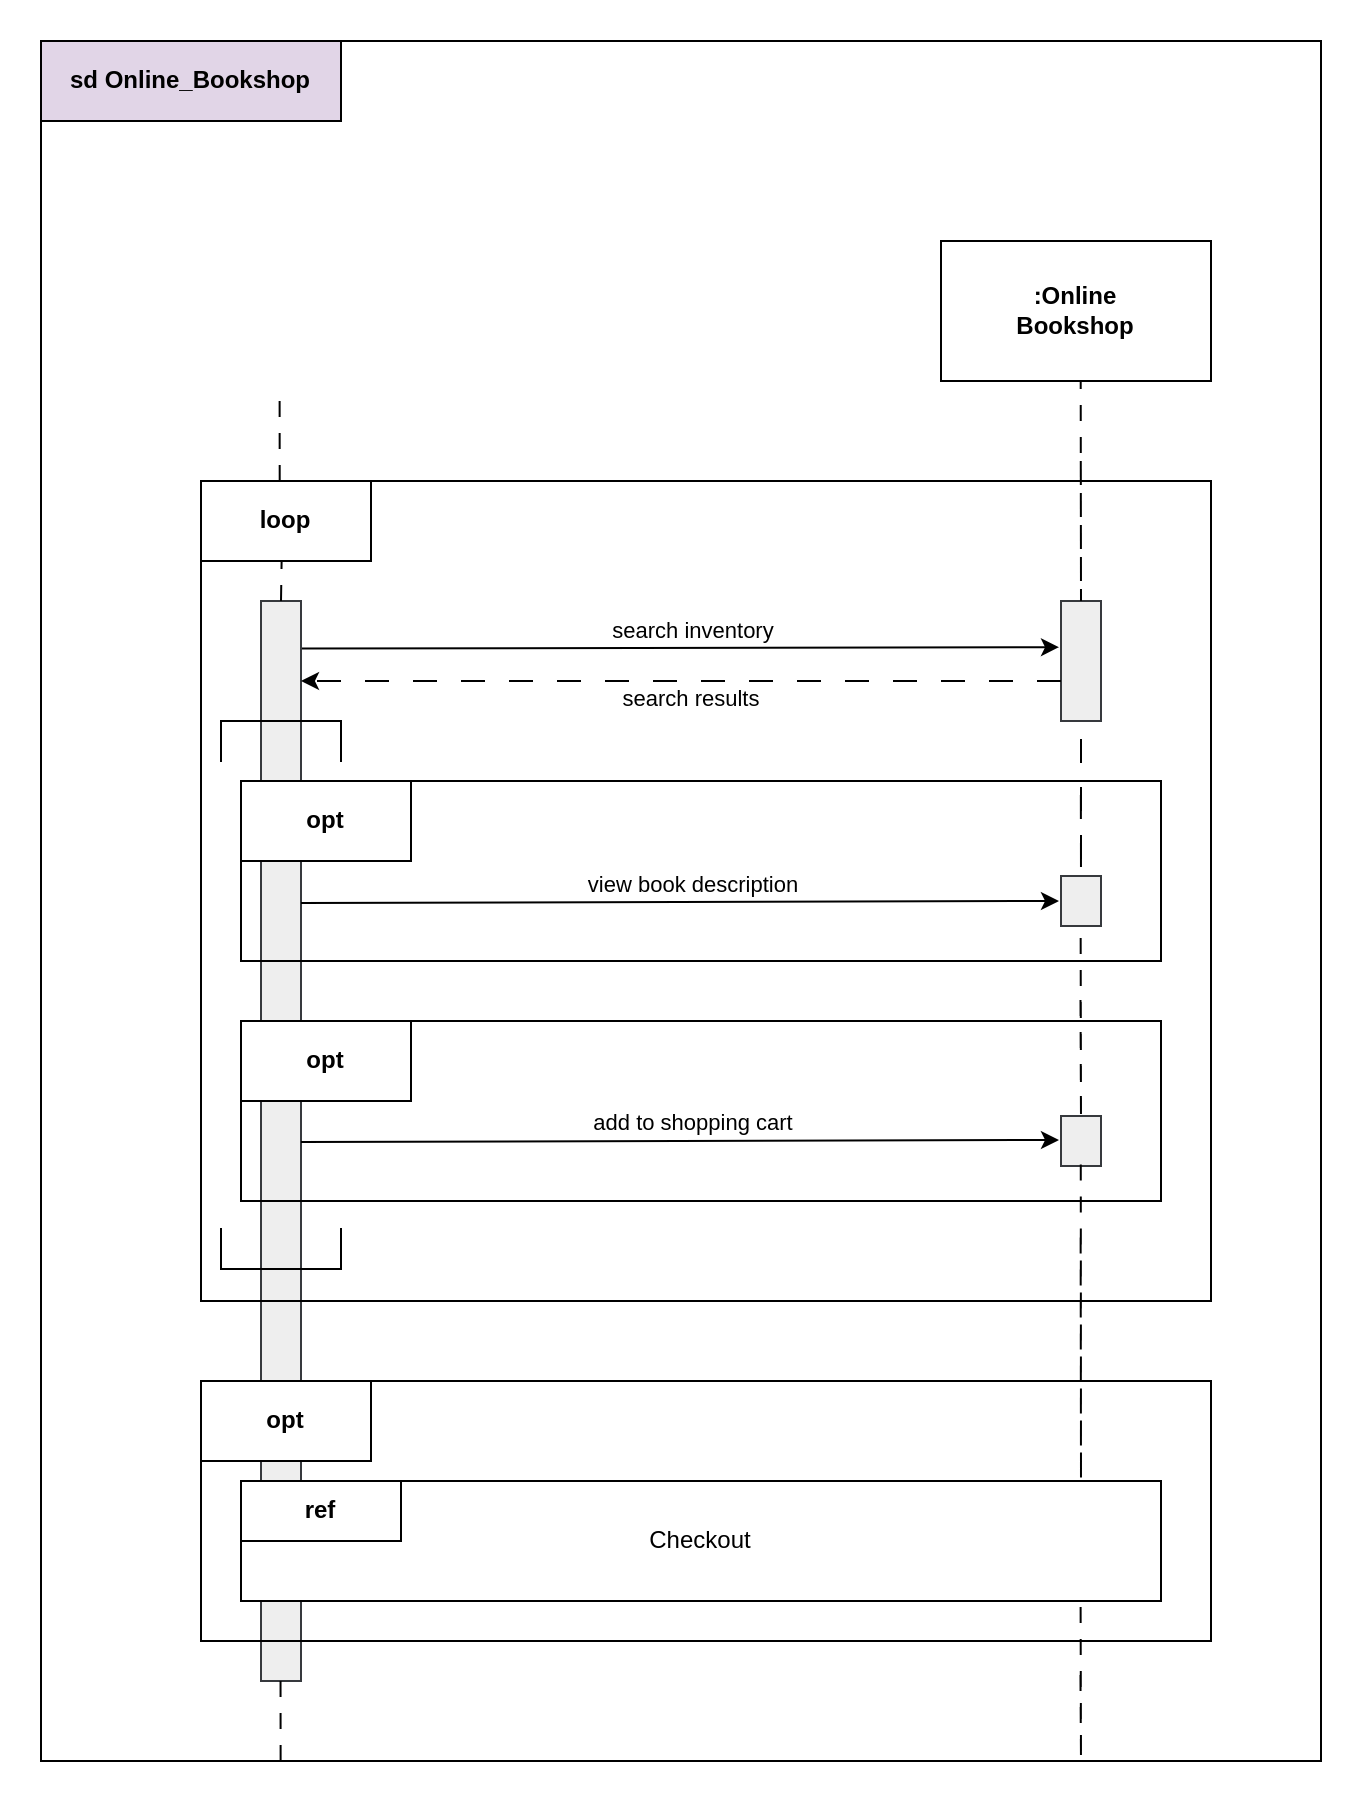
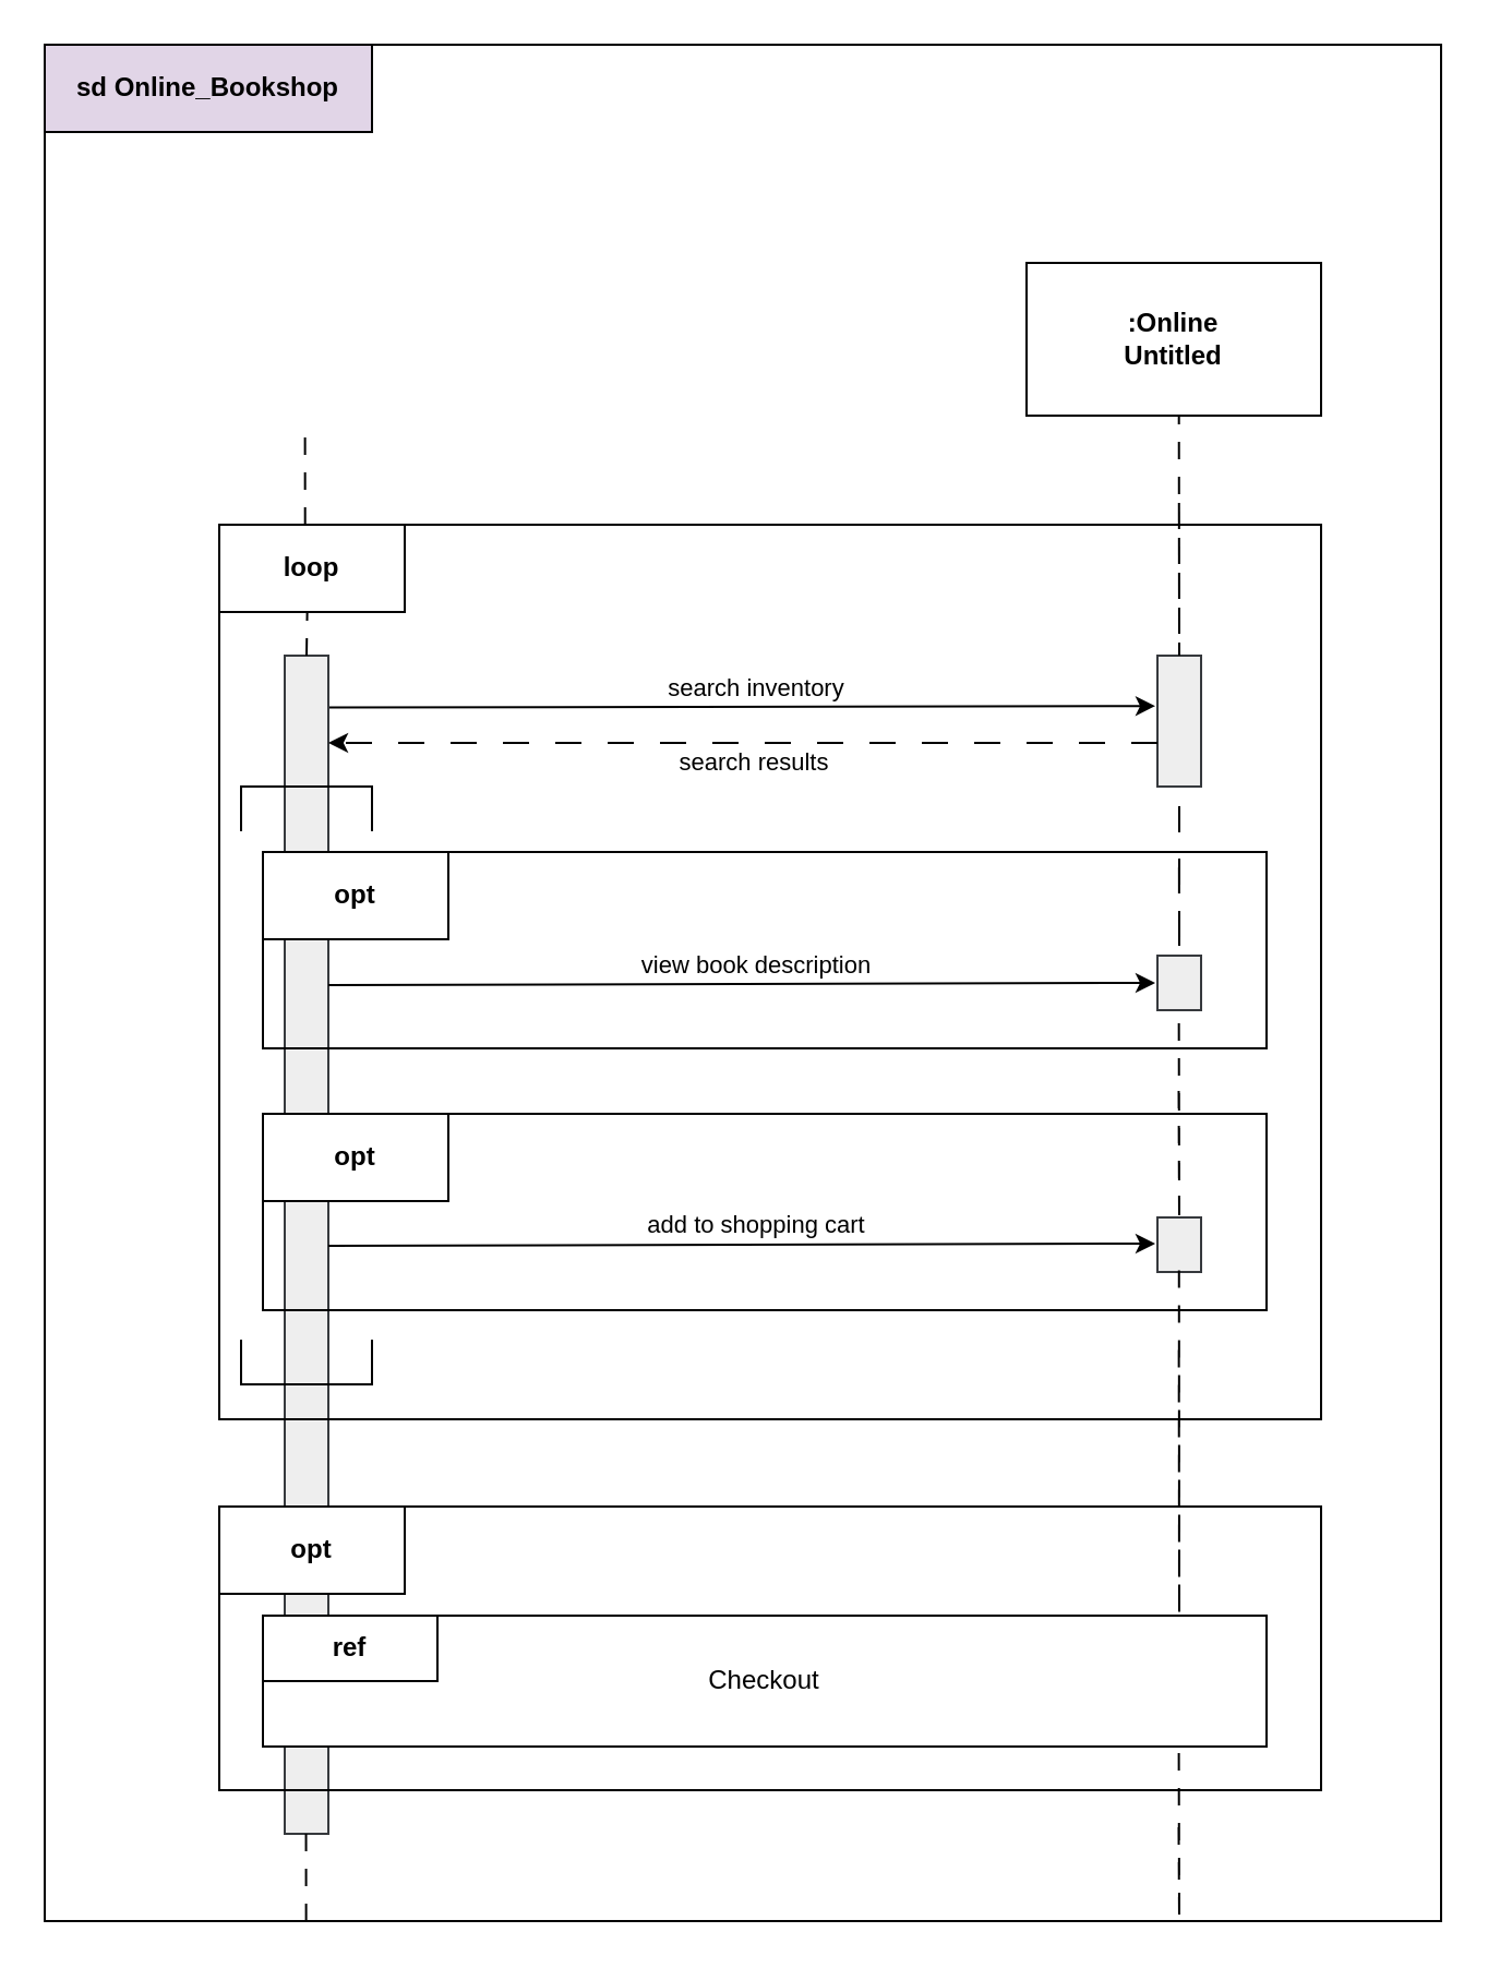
- <mxCell id="5" value="&lt;b&gt;:Online&lt;/b&gt;&lt;div&gt;&lt;b&gt;Bookshop&lt;/b&gt;&lt;/div&gt;" style="rounded=0;whiteSpace=wrap;html=1;" vertex="1" parent="2"><mxGeometry x="470" y="120" width="135" height="70" as="geometry" /></mxCell>
+ <mxCell id="5" value="&lt;b&gt;:Online&lt;/b&gt;&lt;div&gt;&lt;b&gt;Untitled&lt;/b&gt;&lt;/div&gt;" style="rounded=0;whiteSpace=wrap;html=1;" vertex="1" parent="2"><mxGeometry x="470" y="120" width="135" height="70" as="geometry" /></mxCell>
